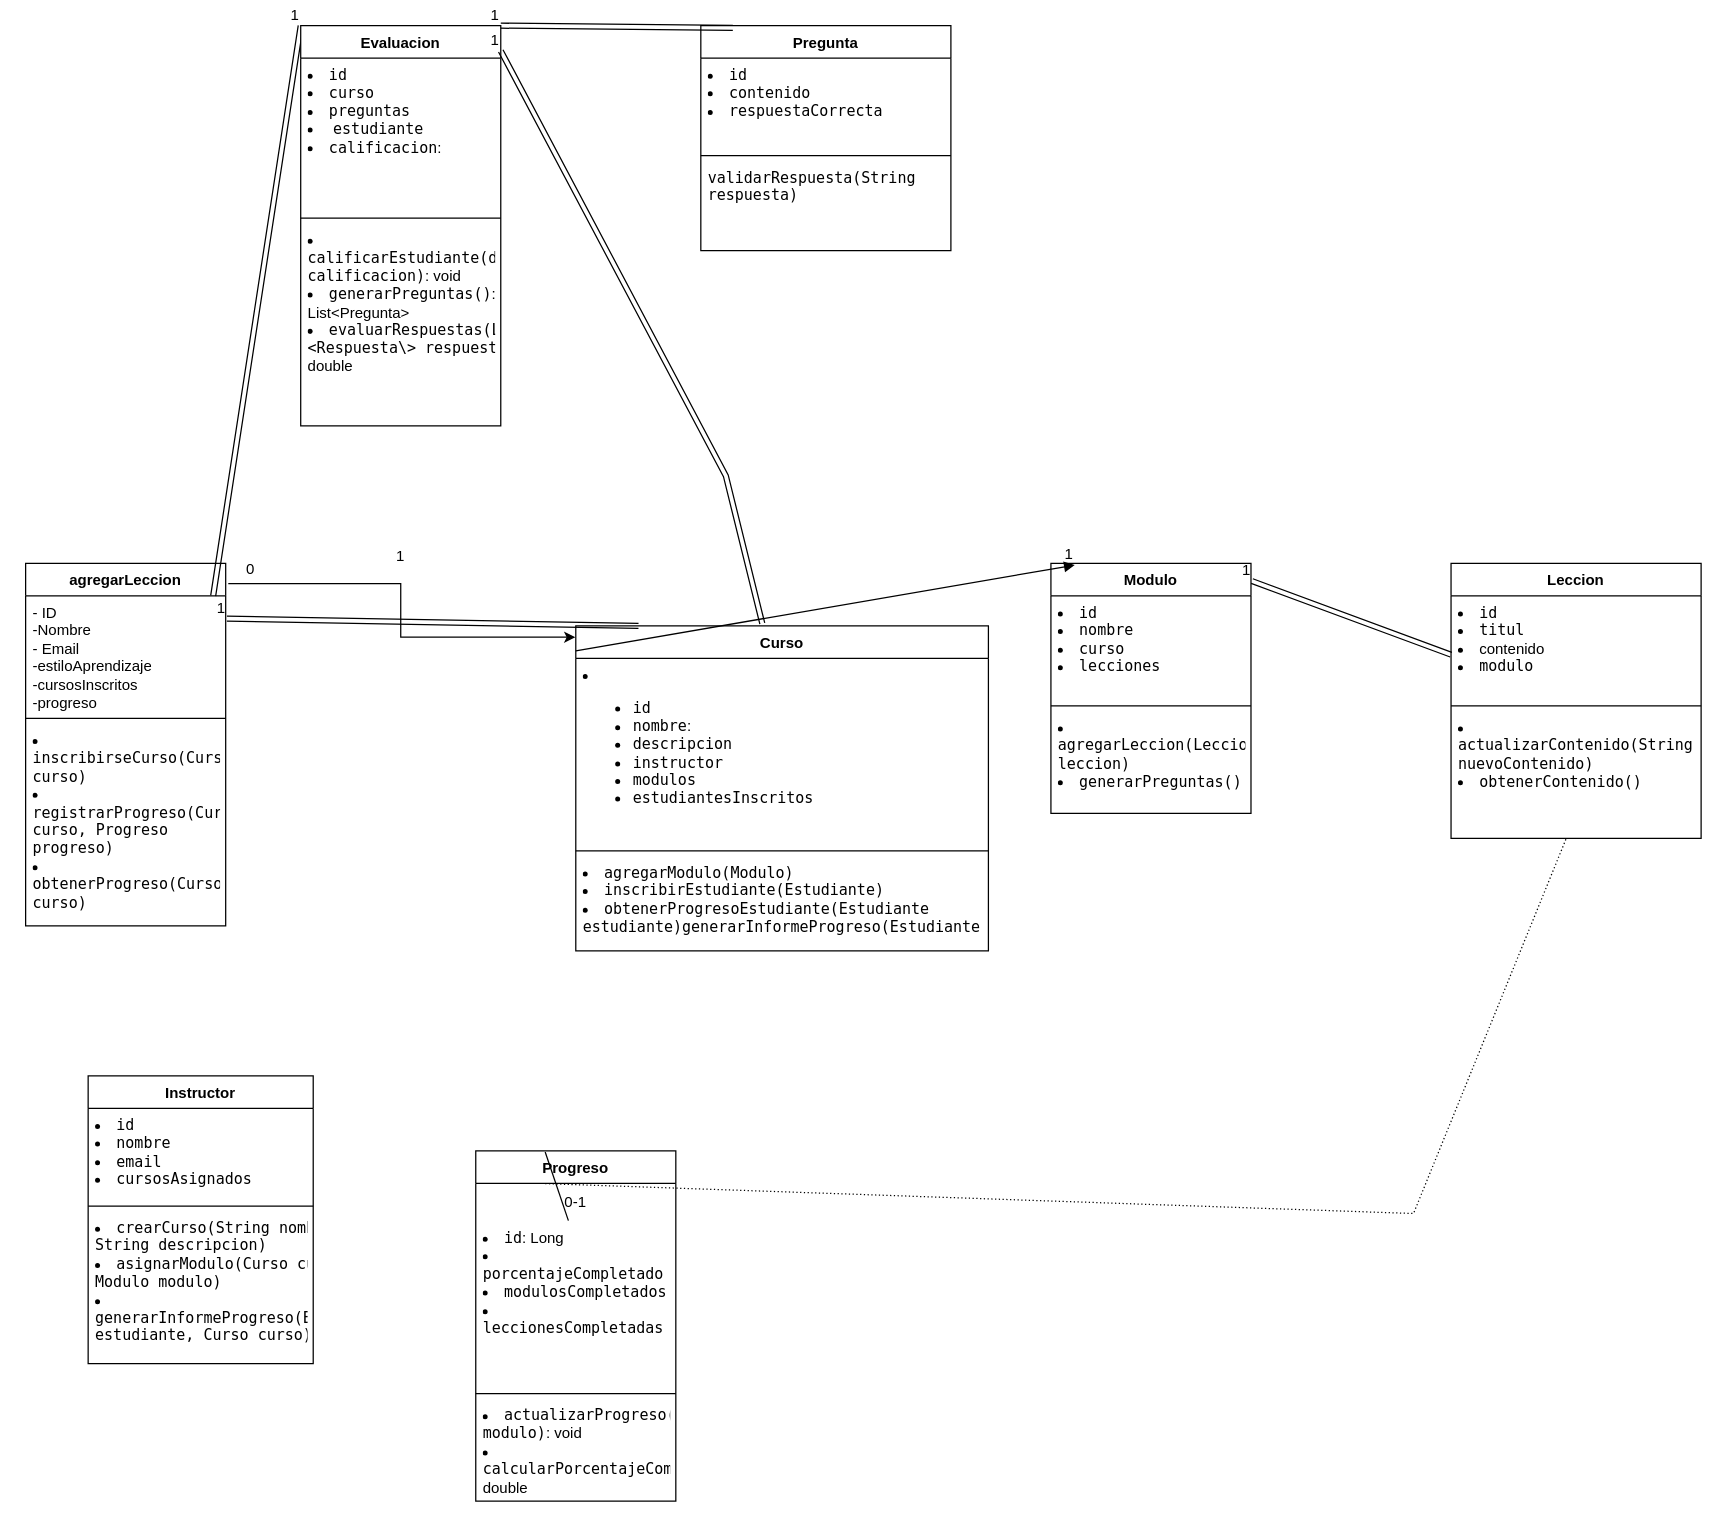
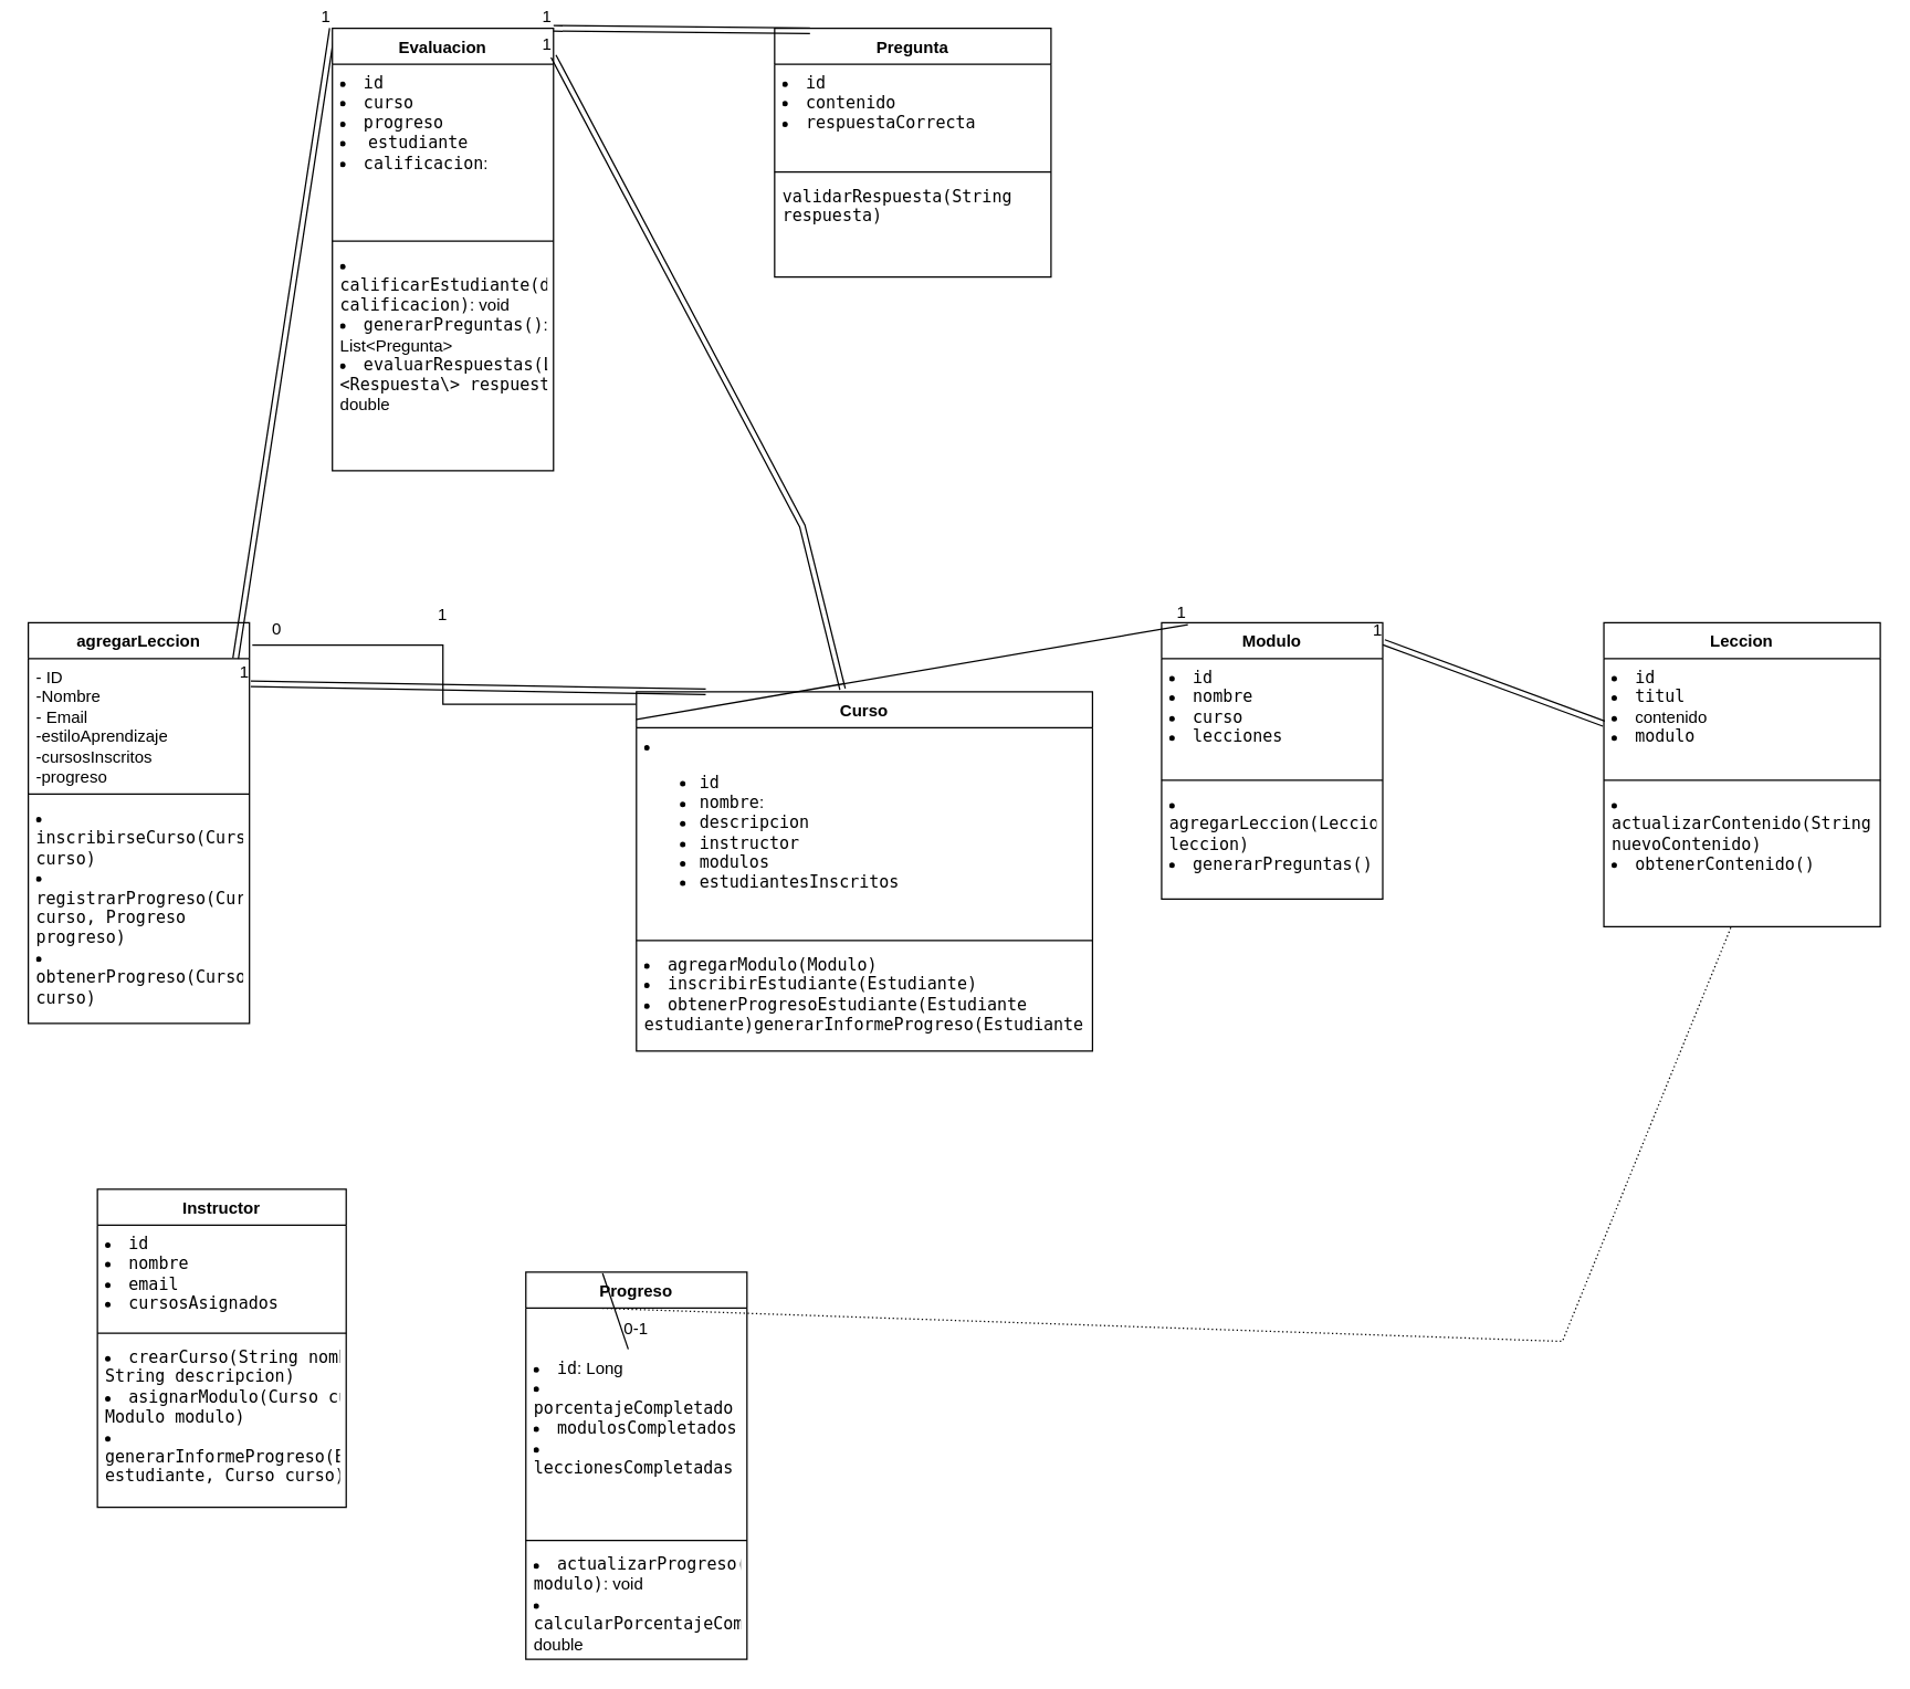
- <mxCell id="25" value="&lt;li&gt;&lt;code&gt;id&lt;/code&gt;&lt;/li&gt;&lt;li&gt;&lt;code&gt;curso&lt;/code&gt;&amp;nbsp;&lt;/li&gt;&lt;li&gt;&lt;code&gt;preguntas&lt;/code&gt;&lt;/li&gt;&lt;li&gt;&amp;nbsp;&lt;code style=&quot;background-color: initial;&quot;&gt;estudiante&lt;/code&gt;&lt;/li&gt;&lt;li&gt;&lt;code&gt;calificacion&lt;/code&gt;:&lt;/li&gt;" style="text;strokeColor=none;fillColor=none;align=left;verticalAlign=top;spacingLeft=4;spacingRight=4;overflow=hidden;rotatable=0;points=[[0,0.5],[1,0.5]];portConstraint=eastwest;whiteSpace=wrap;html=1;" vertex="1" parent="24"><mxGeometry y="26" width="160" height="124" as="geometry" /></mxCell>
+ <mxCell id="25" value="&lt;li&gt;&lt;code&gt;id&lt;/code&gt;&lt;/li&gt;&lt;li&gt;&lt;code&gt;curso&lt;/code&gt;&amp;nbsp;&lt;/li&gt;&lt;li&gt;&lt;code&gt;progreso&lt;/code&gt;&lt;/li&gt;&lt;li&gt;&amp;nbsp;&lt;code style=&quot;background-color: initial;&quot;&gt;estudiante&lt;/code&gt;&lt;/li&gt;&lt;li&gt;&lt;code&gt;calificacion&lt;/code&gt;:&lt;/li&gt;" style="text;strokeColor=none;fillColor=none;align=left;verticalAlign=top;spacingLeft=4;spacingRight=4;overflow=hidden;rotatable=0;points=[[0,0.5],[1,0.5]];portConstraint=eastwest;whiteSpace=wrap;html=1;" vertex="1" parent="24"><mxGeometry y="26" width="160" height="124" as="geometry" /></mxCell>
- <mxCell id="41" value="" style="endArrow=block;html=1;rounded=0;exitX=0;exitY=0.077;exitDx=0;exitDy=0;exitPerimeter=0;entryX=0.119;entryY=0.007;entryDx=0;entryDy=0;entryPerimeter=0;" edge="1" parent="1" source="8" target="12"><mxGeometry relative="1" as="geometry"><mxPoint x="190" y="870" as="sourcePoint" /><mxPoint x="350" y="870" as="targetPoint" /></mxGeometry></mxCell>
+ <mxCell id="41" value="" style="endArrow=none;html=1;rounded=0;exitX=0;exitY=0.077;exitDx=0;exitDy=0;exitPerimeter=0;entryX=0.119;entryY=0.007;entryDx=0;entryDy=0;entryPerimeter=0;" edge="1" parent="1" source="8" target="12"><mxGeometry relative="1" as="geometry"><mxPoint x="190" y="870" as="sourcePoint" /><mxPoint x="350" y="870" as="targetPoint" /></mxGeometry></mxCell>
- <mxCell id="38" style="edgeStyle=orthogonalEdgeStyle;rounded=0;orthogonalLoop=1;jettySize=auto;html=1;entryX=-0.001;entryY=0.035;entryDx=0;entryDy=0;entryPerimeter=0;exitX=1.013;exitY=0.056;exitDx=0;exitDy=0;exitPerimeter=0;" edge="1" parent="1" source="2" target="8"><mxGeometry relative="1" as="geometry" /></mxCell>
+ <mxCell id="38" style="edgeStyle=orthogonalEdgeStyle;rounded=0;orthogonalLoop=1;jettySize=auto;html=1;entryX=-0.001;entryY=0.035;entryDx=0;entryDy=0;entryPerimeter=0;exitX=1.013;exitY=0.056;exitDx=0;exitDy=0;exitPerimeter=0;endArrow=none;" edge="1" parent="1" source="2" target="8"><mxGeometry relative="1" as="geometry" /></mxCell>
